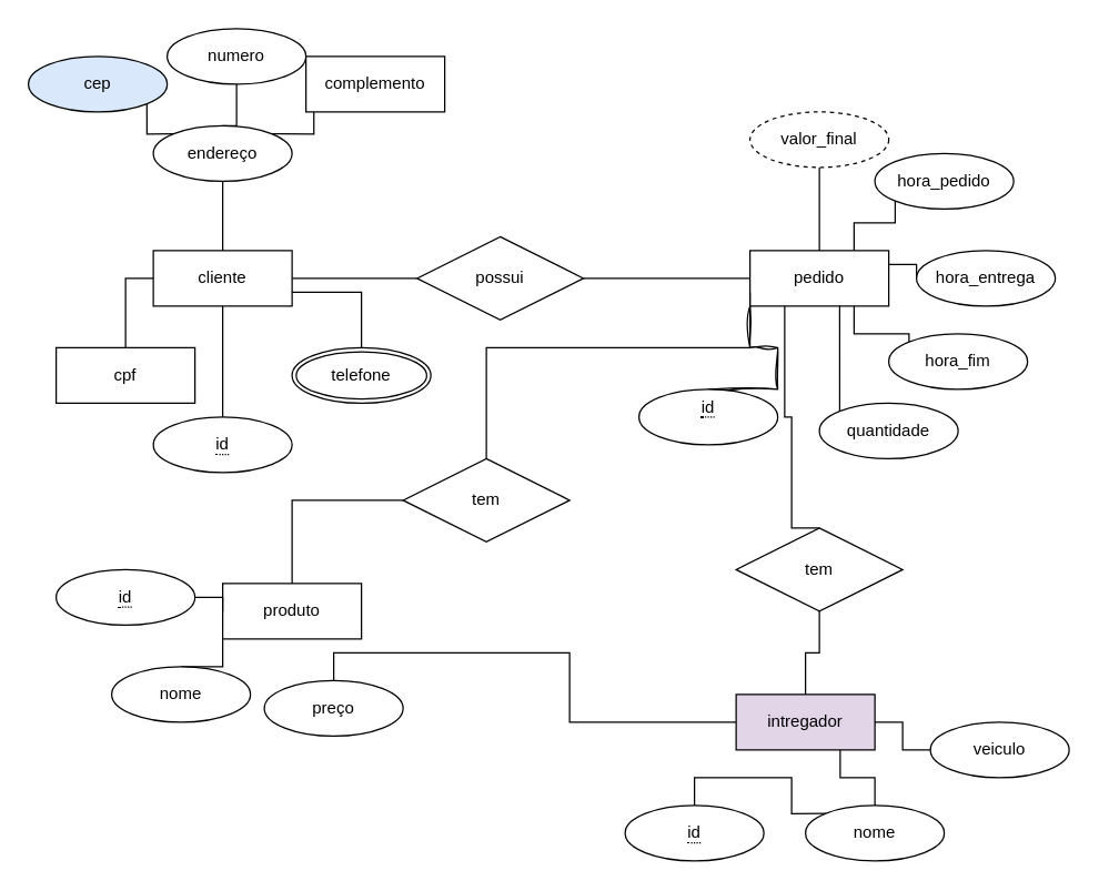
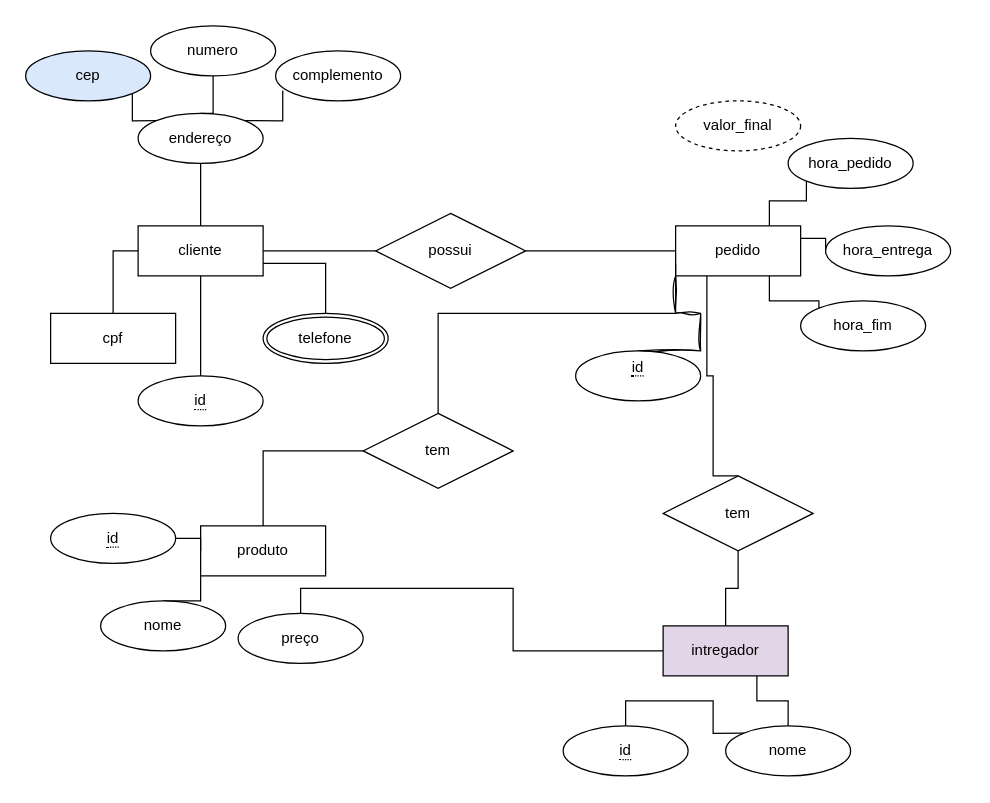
- <mxCell id="25" value="complemento" style="whiteSpace=wrap;html=1;align=center;rounded=0;" parent="1" vertex="1"><mxGeometry x="220" y="40" width="100" height="40" as="geometry" /></mxCell>
+ <mxCell id="25" value="complemento" style="ellipse;whiteSpace=wrap;html=1;align=center;" parent="1" vertex="1"><mxGeometry x="220" y="40" width="100" height="40" as="geometry" /></mxCell>
- <mxCell id="29" value="" style="edgeStyle=orthogonalEdgeStyle;rounded=0;orthogonalLoop=1;jettySize=auto;html=1;endArrow=none;endFill=0;" parent="1" source="30" target="8" edge="1"><mxGeometry relative="1" as="geometry" /></mxCell>
- <mxCell id="4" style="edgeStyle=orthogonalEdgeStyle;rounded=0;orthogonalLoop=1;jettySize=auto;html=1;exitX=1;exitY=0.5;exitDx=0;exitDy=0;entryX=0;entryY=0;entryDx=0;entryDy=0;endArrow=none;endFill=0;" parent="1" source="8" target="17" edge="1"><mxGeometry relative="1" as="geometry"><Array as="points"><mxPoint x="605" y="200" /></Array></mxGeometry></mxCell>
- <mxCell id="17" value="quantidade" style="ellipse;whiteSpace=wrap;html=1;align=center;" parent="1" vertex="1"><mxGeometry x="590" y="290" width="100" height="40" as="geometry" /></mxCell>
- <mxCell id="46" value="" style="edgeStyle=orthogonalEdgeStyle;rounded=0;orthogonalLoop=1;jettySize=auto;html=1;endArrow=none;endFill=0;" parent="1" source="47" target="41" edge="1"><mxGeometry relative="1" as="geometry" /></mxCell>
- <mxCell id="47" value="veiculo" style="ellipse;whiteSpace=wrap;html=1;align=center;" parent="1" vertex="1"><mxGeometry x="670" y="520" width="100" height="40" as="geometry" /></mxCell>
